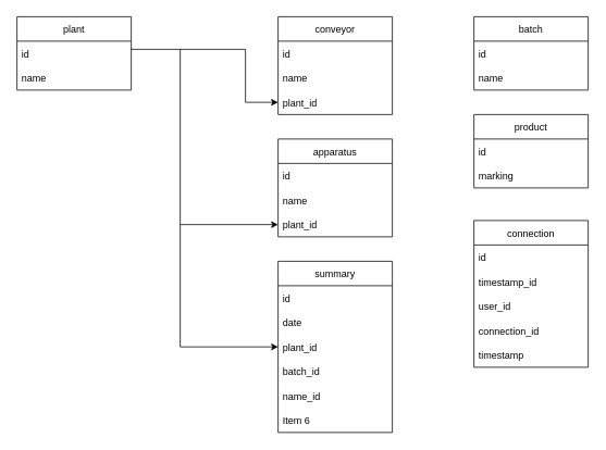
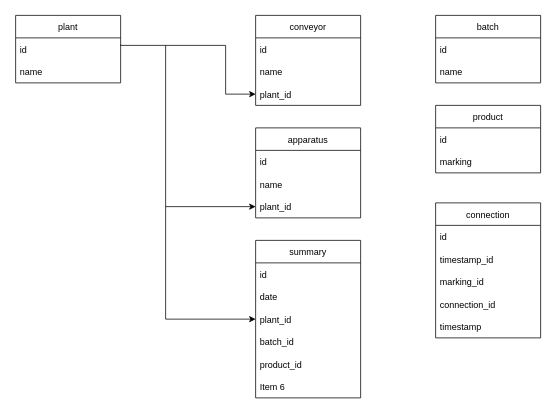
- <mxCell id="29" value="user_id" style="text;strokeColor=none;fillColor=none;align=left;verticalAlign=middle;spacingLeft=4;spacingRight=4;overflow=hidden;points=[[0,0.5],[1,0.5]];portConstraint=eastwest;rotatable=0;" vertex="1" parent="26"><mxGeometry y="90" width="140" height="30" as="geometry" /></mxCell>
+ <mxCell id="29" value="marking_id" style="text;strokeColor=none;fillColor=none;align=left;verticalAlign=middle;spacingLeft=4;spacingRight=4;overflow=hidden;points=[[0,0.5],[1,0.5]];portConstraint=eastwest;rotatable=0;" vertex="1" parent="26"><mxGeometry y="90" width="140" height="30" as="geometry" /></mxCell>
- <mxCell id="19" value="name_id" style="text;strokeColor=none;fillColor=none;align=left;verticalAlign=middle;spacingLeft=4;spacingRight=4;overflow=hidden;points=[[0,0.5],[1,0.5]];portConstraint=eastwest;rotatable=0;" vertex="1" parent="14"><mxGeometry y="150" width="140" height="30" as="geometry" /></mxCell>
+ <mxCell id="19" value="product_id" style="text;strokeColor=none;fillColor=none;align=left;verticalAlign=middle;spacingLeft=4;spacingRight=4;overflow=hidden;points=[[0,0.5],[1,0.5]];portConstraint=eastwest;rotatable=0;" vertex="1" parent="14"><mxGeometry y="150" width="140" height="30" as="geometry" /></mxCell>
